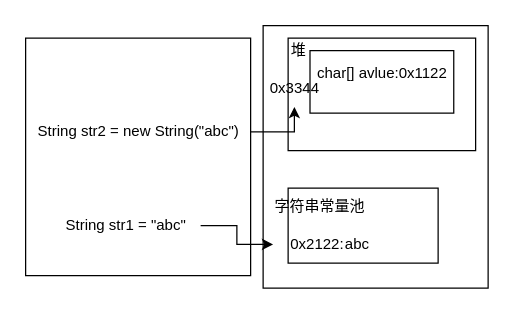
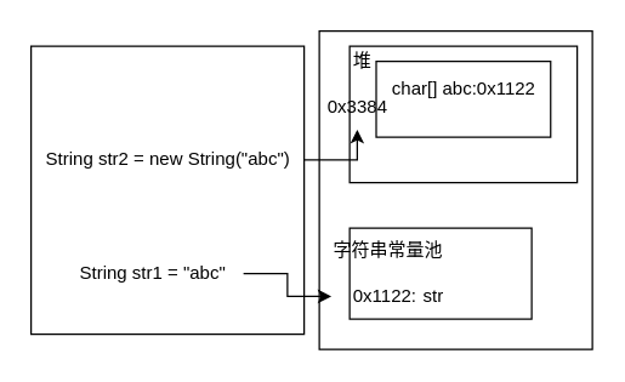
- <mxCell id="15" value="&lt;br style=&quot;border-color: var(--border-color);&quot;&gt;char[] avlue:0x1122" style="text;html=1;align=center;verticalAlign=middle;resizable=0;points=[];autosize=1;strokeColor=none;fillColor=none;" vertex="1" parent="1"><mxGeometry x="240" y="30" width="130" height="40" as="geometry" /></mxCell>
+ <mxCell id="15" value="&lt;br style=&quot;border-color: var(--border-color);&quot;&gt;char[] abc:0x1122" style="text;html=1;align=center;verticalAlign=middle;resizable=0;points=[];autosize=1;strokeColor=none;fillColor=none;" vertex="1" parent="1"><mxGeometry x="240" y="30" width="130" height="40" as="geometry" /></mxCell>
- <mxCell id="16" value="0x3344" style="text;html=1;align=center;verticalAlign=middle;resizable=0;points=[];autosize=1;strokeColor=none;fillColor=none;" vertex="1" parent="1"><mxGeometry x="205" y="55" width="60" height="30" as="geometry" /></mxCell>
+ <mxCell id="16" value="0x3384" style="text;html=1;align=center;verticalAlign=middle;resizable=0;points=[];autosize=1;strokeColor=none;fillColor=none;" vertex="1" parent="1"><mxGeometry x="205" y="55" width="60" height="30" as="geometry" /></mxCell>
- <mxCell id="11" value="0x2122:" style="text;html=1;align=center;verticalAlign=middle;resizable=0;points=[];autosize=1;strokeColor=none;fillColor=none;" vertex="1" parent="1"><mxGeometry x="218" y="180" width="70" height="30" as="geometry" /></mxCell>
+ <mxCell id="11" value="0x1122:" style="text;html=1;align=center;verticalAlign=middle;resizable=0;points=[];autosize=1;strokeColor=none;fillColor=none;" vertex="1" parent="1"><mxGeometry x="218" y="180" width="70" height="30" as="geometry" /></mxCell>
- <mxCell id="10" value="abc" style="text;html=1;align=center;verticalAlign=middle;resizable=0;points=[];autosize=1;strokeColor=none;fillColor=none;" vertex="1" parent="1"><mxGeometry x="265" y="180" width="40" height="30" as="geometry" /></mxCell>
+ <mxCell id="10" value="str" style="text;html=1;align=center;verticalAlign=middle;resizable=0;points=[];autosize=1;strokeColor=none;fillColor=none;" vertex="1" parent="1"><mxGeometry x="265" y="180" width="40" height="30" as="geometry" /></mxCell>
